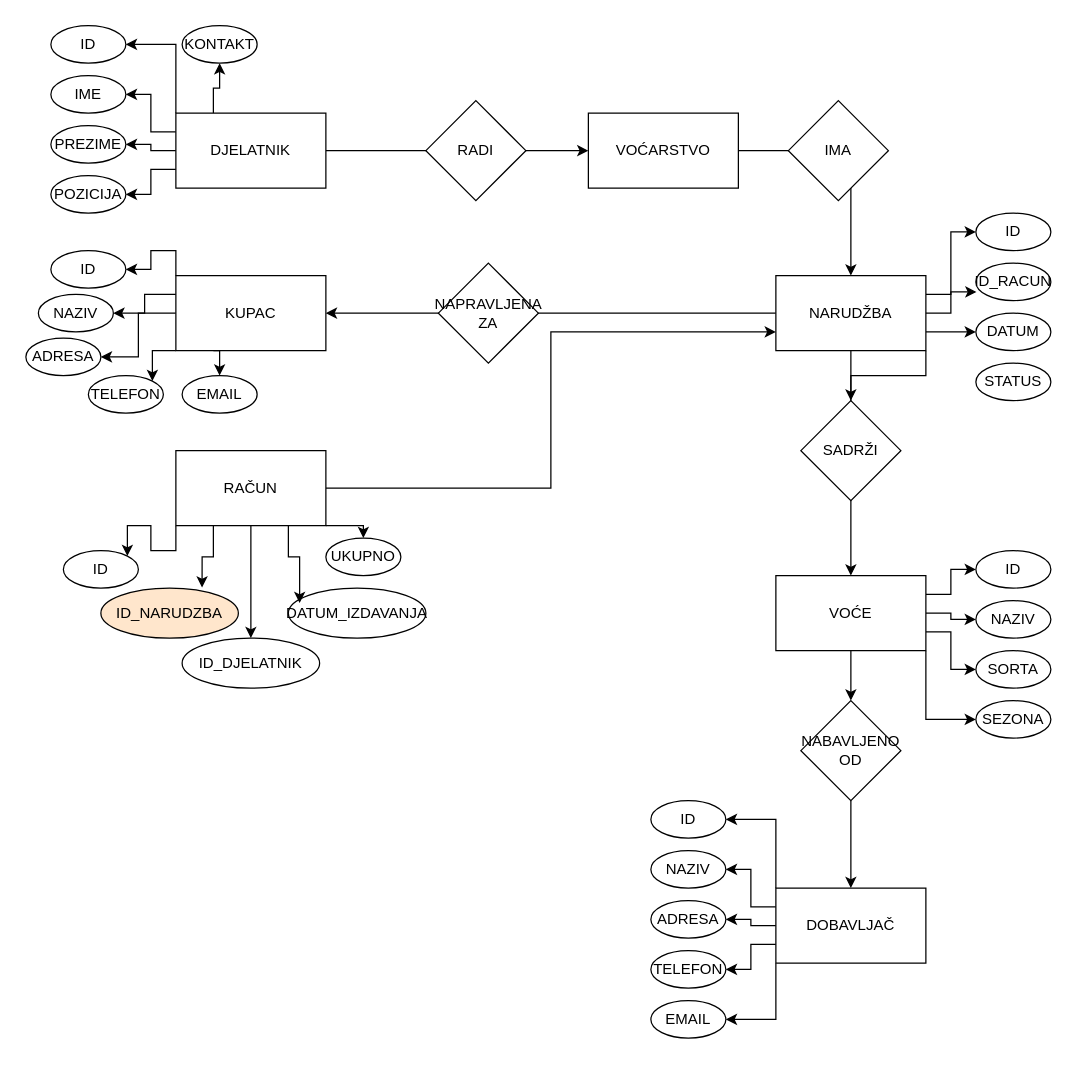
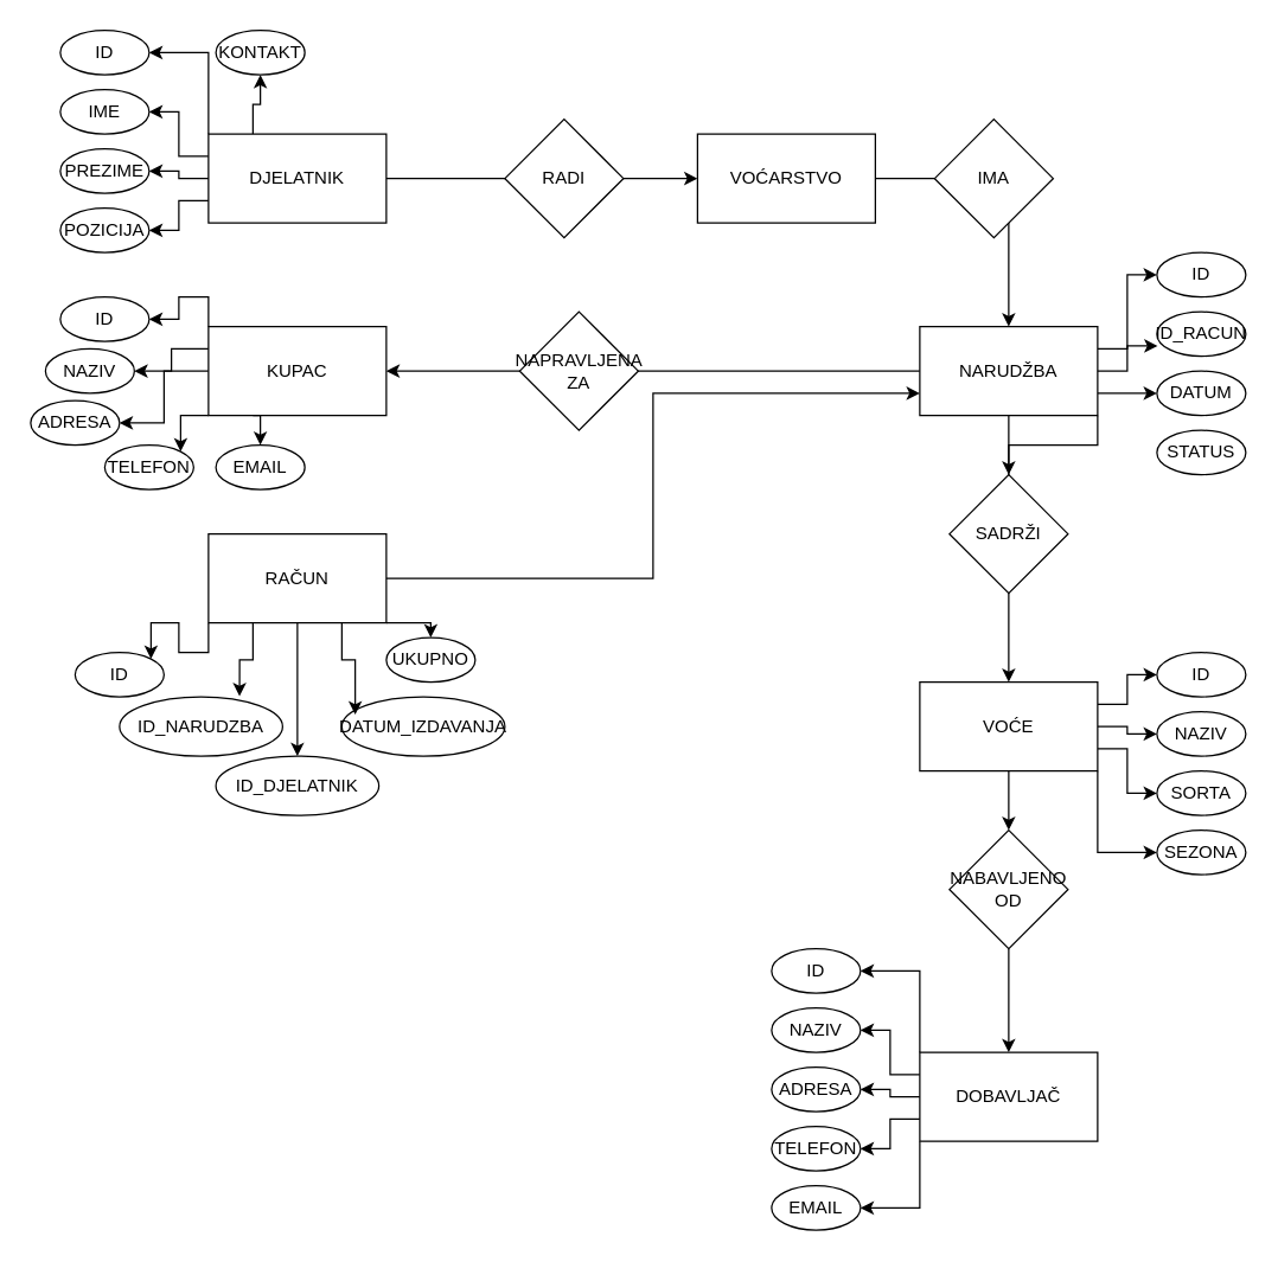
- <mxCell id="63" value="ID_NARUDZBA" style="ellipse;whiteSpace=wrap;html=1;fillColor=#ffe6cc;" vertex="1" parent="1"><mxGeometry x="80" y="470" width="110" height="40" as="geometry" /></mxCell>
+ <mxCell id="63" value="ID_NARUDZBA" style="ellipse;whiteSpace=wrap;html=1;" vertex="1" parent="1"><mxGeometry x="80" y="470" width="110" height="40" as="geometry" /></mxCell>
